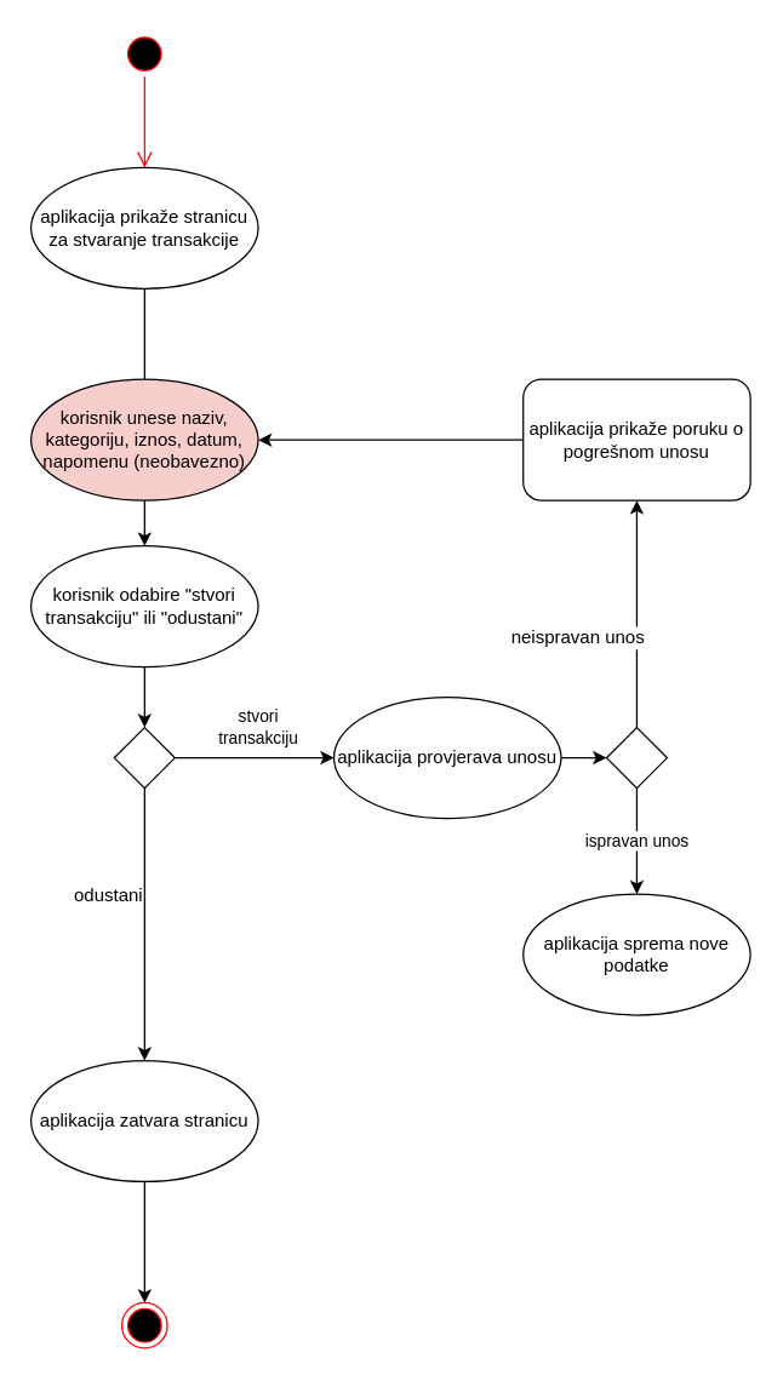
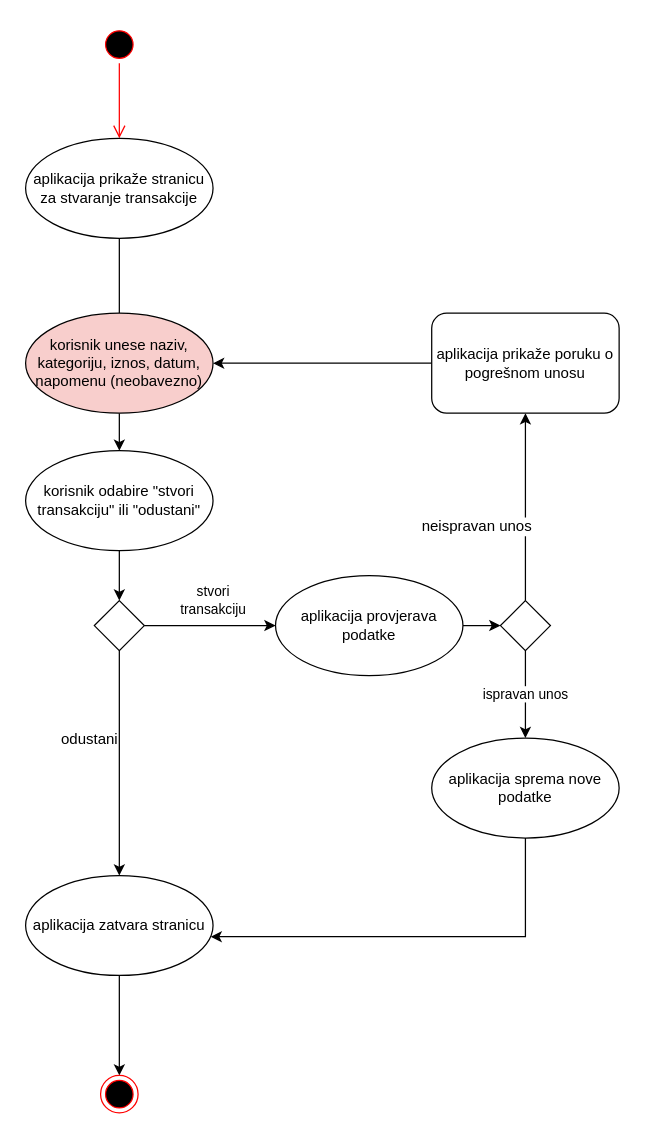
- <mxCell id="17" value="aplikacija provjerava unosu" style="ellipse;whiteSpace=wrap;html=1;" parent="1" vertex="1"><mxGeometry x="220" y="460" width="150" height="80" as="geometry" /></mxCell>
+ <mxCell id="17" value="aplikacija provjerava podatke" style="ellipse;whiteSpace=wrap;html=1;" parent="1" vertex="1"><mxGeometry x="220" y="460" width="150" height="80" as="geometry" /></mxCell>
+ <mxCell id="22" style="edgeStyle=orthogonalEdgeStyle;rounded=0;orthogonalLoop=1;jettySize=auto;html=1;exitX=0.5;exitY=1;exitDx=0;exitDy=0;" parent="1" source="23" target="15" edge="1"><mxGeometry relative="1" as="geometry"><Array as="points"><mxPoint x="420" y="749" /></Array></mxGeometry></mxCell>
